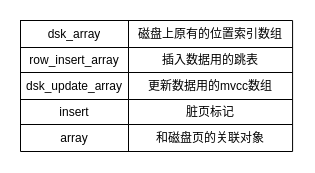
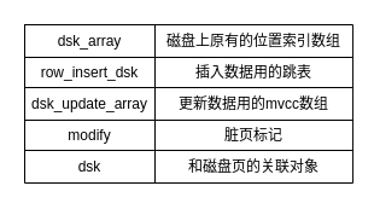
- <mxCell id="7" value="row_insert_array" style="shape=partialRectangle;html=1;whiteSpace=wrap;connectable=0;fillColor=none;top=0;left=0;bottom=0;right=0;overflow=hidden;" vertex="1" parent="6"><mxGeometry width="108" height="25" as="geometry"><mxRectangle width="108" height="25" as="alternateBounds" /></mxGeometry></mxCell>
+ <mxCell id="7" value="row_insert_dsk" style="shape=partialRectangle;html=1;whiteSpace=wrap;connectable=0;fillColor=none;top=0;left=0;bottom=0;right=0;overflow=hidden;" vertex="1" parent="6"><mxGeometry width="108" height="25" as="geometry"><mxRectangle width="108" height="25" as="alternateBounds" /></mxGeometry></mxCell>
- <mxCell id="13" value="insert" style="shape=partialRectangle;html=1;whiteSpace=wrap;connectable=0;fillColor=none;top=0;left=0;bottom=0;right=0;overflow=hidden;" vertex="1" parent="12"><mxGeometry width="108" height="25" as="geometry"><mxRectangle width="108" height="25" as="alternateBounds" /></mxGeometry></mxCell>
+ <mxCell id="13" value="modify" style="shape=partialRectangle;html=1;whiteSpace=wrap;connectable=0;fillColor=none;top=0;left=0;bottom=0;right=0;overflow=hidden;" vertex="1" parent="12"><mxGeometry width="108" height="25" as="geometry"><mxRectangle width="108" height="25" as="alternateBounds" /></mxGeometry></mxCell>
- <mxCell id="16" value="array" style="shape=partialRectangle;html=1;whiteSpace=wrap;connectable=0;fillColor=none;top=0;left=0;bottom=0;right=0;overflow=hidden;" vertex="1" parent="15"><mxGeometry width="108" height="27" as="geometry"><mxRectangle width="108" height="27" as="alternateBounds" /></mxGeometry></mxCell>
+ <mxCell id="16" value="dsk" style="shape=partialRectangle;html=1;whiteSpace=wrap;connectable=0;fillColor=none;top=0;left=0;bottom=0;right=0;overflow=hidden;" vertex="1" parent="15"><mxGeometry width="108" height="27" as="geometry"><mxRectangle width="108" height="27" as="alternateBounds" /></mxGeometry></mxCell>
